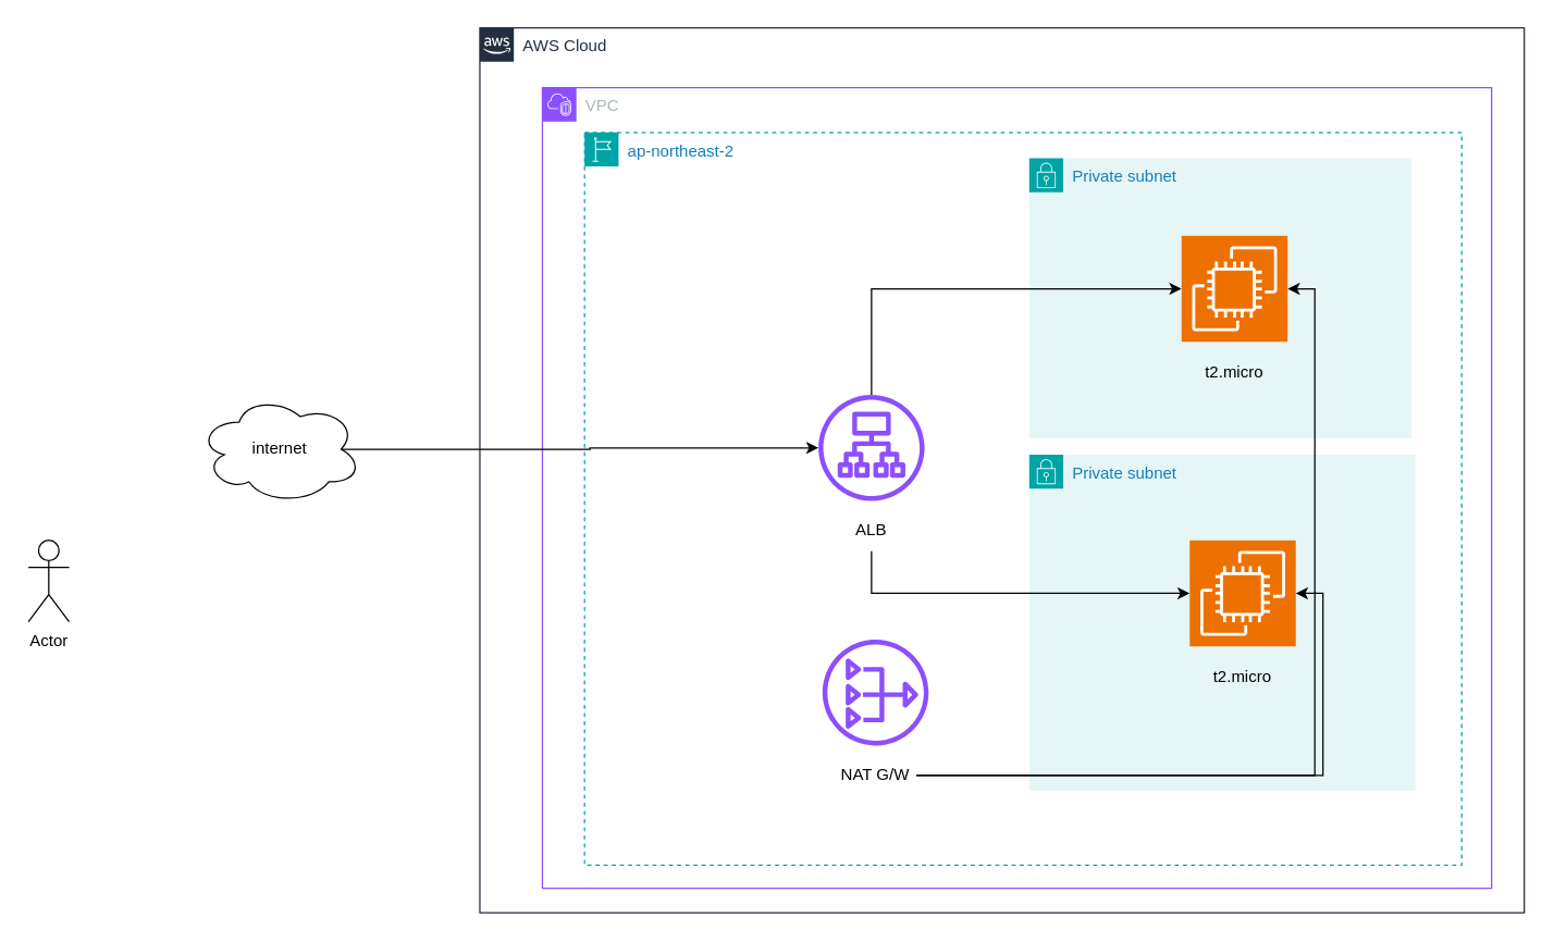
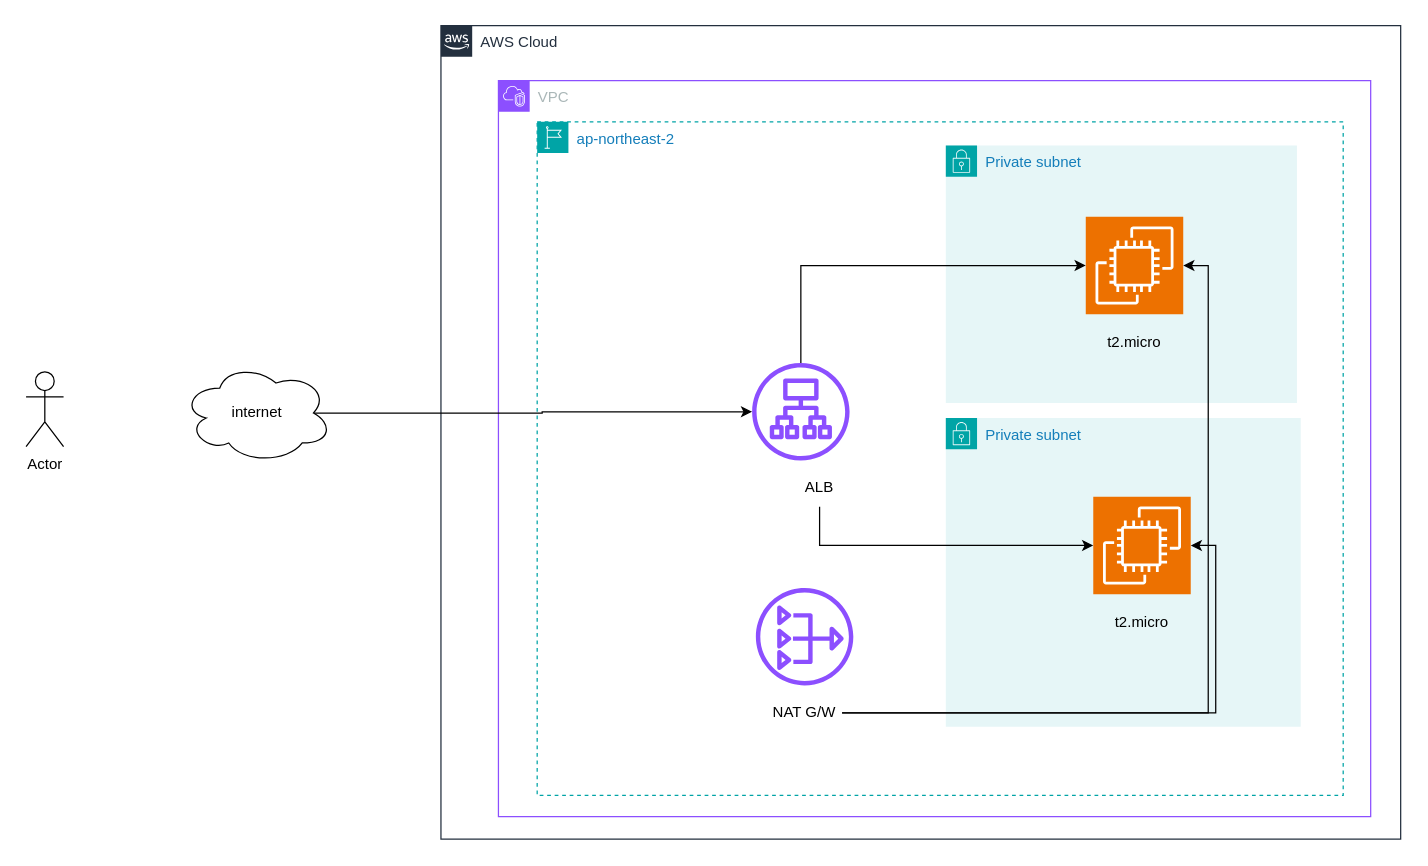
- <mxCell id="12" value="ALB" style="text;html=1;align=center;verticalAlign=middle;whiteSpace=wrap;rounded=0;" vertex="1" parent="4"><mxGeometry x="181" y="278" width="60" height="30" as="geometry" /></mxCell>
+ <mxCell id="12" value="ALB" style="text;html=1;align=center;verticalAlign=middle;whiteSpace=wrap;rounded=0;" vertex="1" parent="4"><mxGeometry x="196" y="278" width="60" height="30" as="geometry" /></mxCell>
- <mxCell id="19" value="Actor" style="shape=umlActor;verticalLabelPosition=bottom;verticalAlign=top;html=1;outlineConnect=0;" vertex="1" parent="1"><mxGeometry x="20" y="397" width="30" height="60" as="geometry" /></mxCell>
+ <mxCell id="19" value="Actor" style="shape=umlActor;verticalLabelPosition=bottom;verticalAlign=top;html=1;outlineConnect=0;" vertex="1" parent="1"><mxGeometry x="20" y="297" width="30" height="60" as="geometry" /></mxCell>
